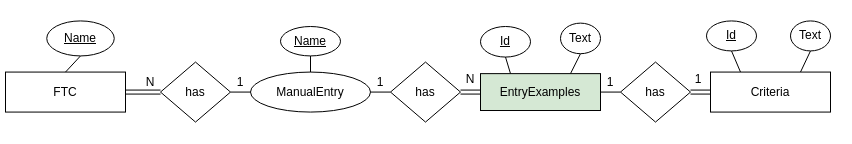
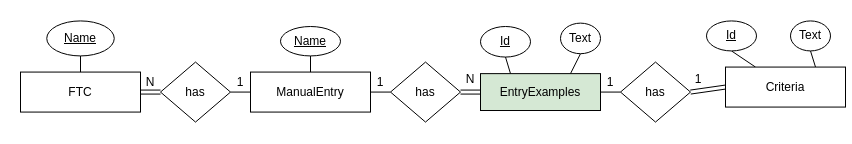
- <mxCell id="3" value="FTC" style="rounded=0;whiteSpace=wrap;html=1;" vertex="1" parent="1"><mxGeometry x="5" y="71.57" width="120" height="40" as="geometry" /></mxCell>
+ <mxCell id="3" value="FTC" style="rounded=0;whiteSpace=wrap;html=1;" vertex="1" parent="1"><mxGeometry x="20" y="71.57" width="120" height="40" as="geometry" /></mxCell>
- <mxCell id="7" value="ManualEntry" style="ellipse;whiteSpace=wrap;html=1;" vertex="1" parent="1"><mxGeometry x="250" y="71.57" width="120" height="40" as="geometry" /></mxCell>
+ <mxCell id="7" value="ManualEntry" style="rounded=0;whiteSpace=wrap;html=1;" vertex="1" parent="1"><mxGeometry x="250" y="71.57" width="120" height="40" as="geometry" /></mxCell>
- <mxCell id="25" value="Criteria" style="rounded=0;whiteSpace=wrap;html=1;" vertex="1" parent="1"><mxGeometry x="710" y="71.57" width="120" height="40" as="geometry" /></mxCell>
+ <mxCell id="25" value="Criteria" style="rounded=0;whiteSpace=wrap;html=1;" vertex="1" parent="1"><mxGeometry x="725" y="66.57" width="120" height="40" as="geometry" /></mxCell>
